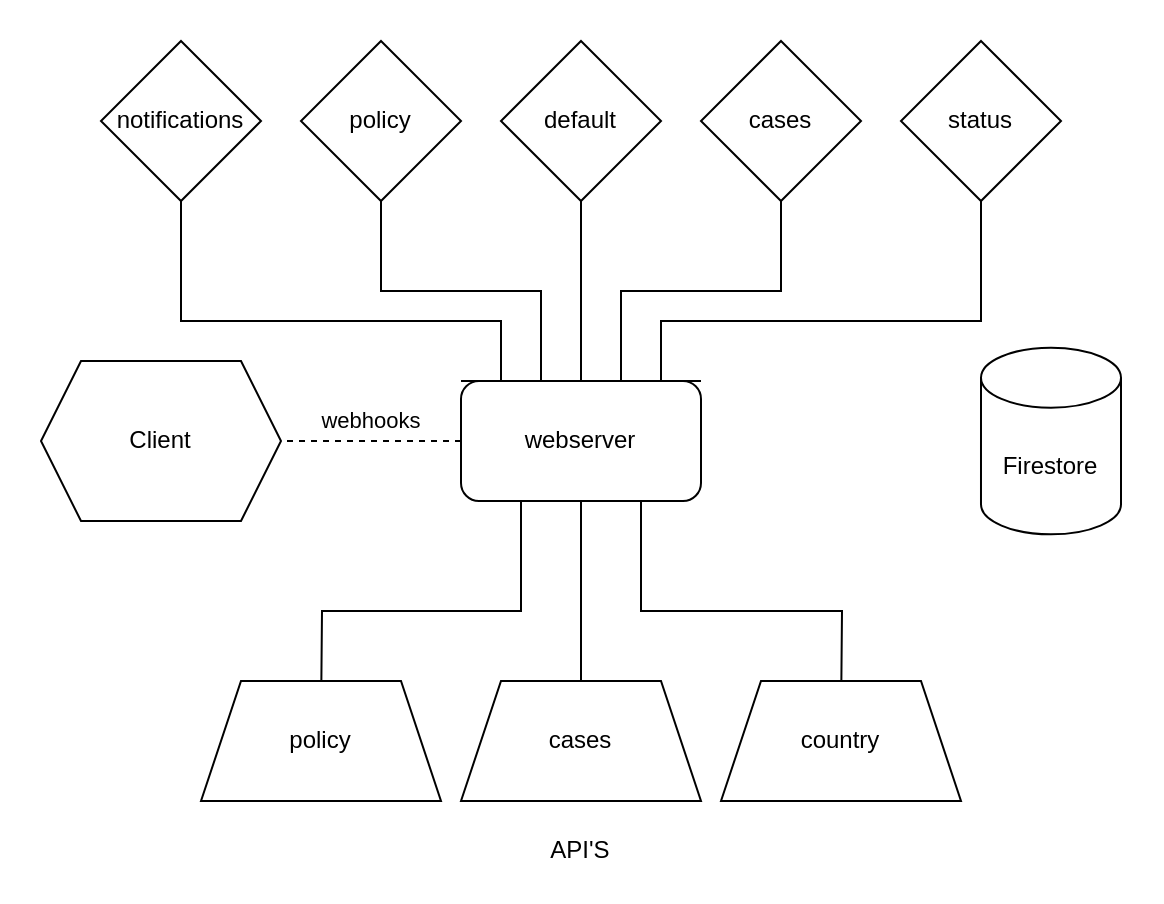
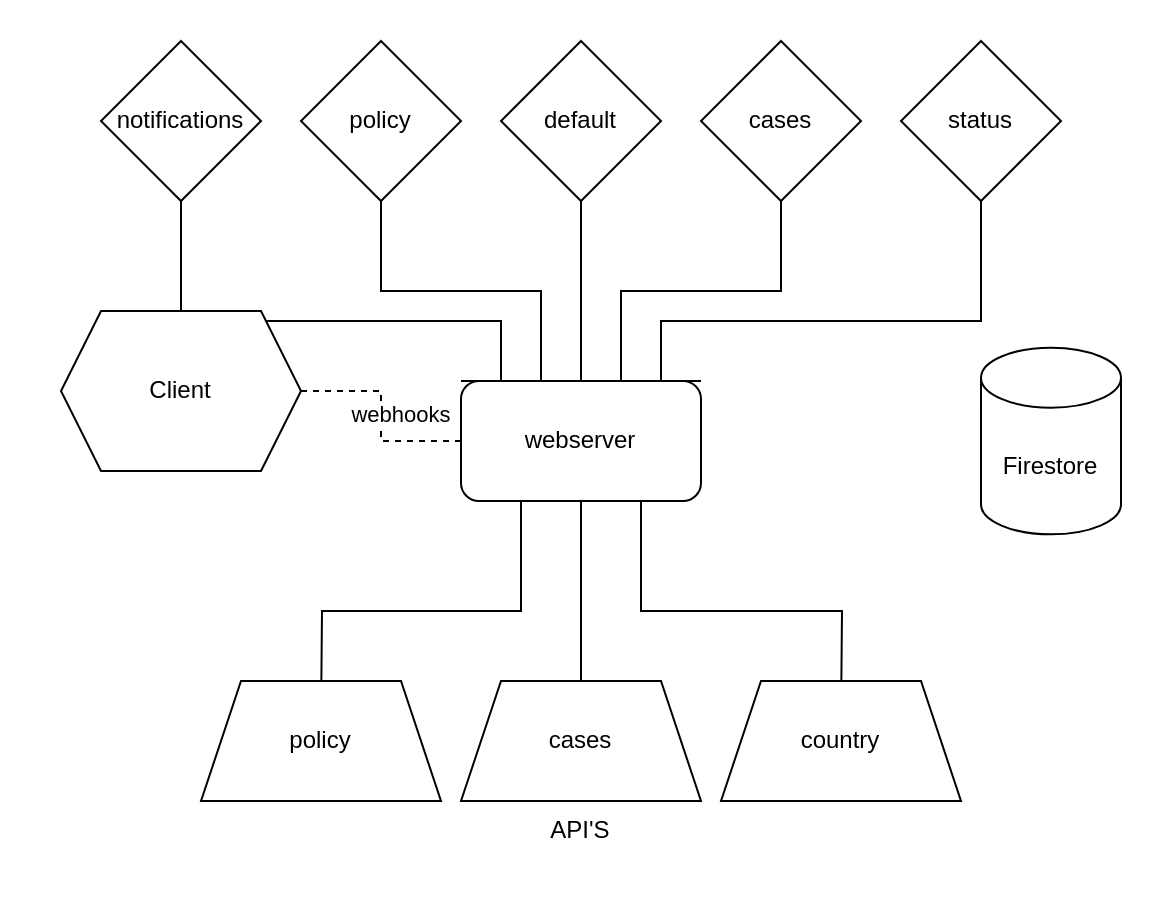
- <mxCell id="22" value="Client" style="shape=hexagon;perimeter=hexagonPerimeter2;whiteSpace=wrap;html=1;fixedSize=1;fillColor=default;" vertex="1" parent="1"><mxGeometry x="20" y="180" width="120" height="80" as="geometry" /></mxCell>
+ <mxCell id="22" value="Client" style="shape=hexagon;perimeter=hexagonPerimeter2;whiteSpace=wrap;html=1;fixedSize=1;fillColor=default;" vertex="1" parent="1"><mxGeometry x="30" y="155" width="120" height="80" as="geometry" /></mxCell>
- <mxCell id="18" value="API'S" style="text;html=1;strokeColor=none;fillColor=none;align=center;verticalAlign=middle;whiteSpace=wrap;rounded=0;" vertex="1" parent="1"><mxGeometry x="260" y="410" width="60" height="30" as="geometry" /></mxCell>
+ <mxCell id="18" value="API'S" style="text;html=1;strokeColor=none;fillColor=none;align=center;verticalAlign=middle;whiteSpace=wrap;rounded=0;" vertex="1" parent="1"><mxGeometry x="260" y="400" width="60" height="30" as="geometry" /></mxCell>
